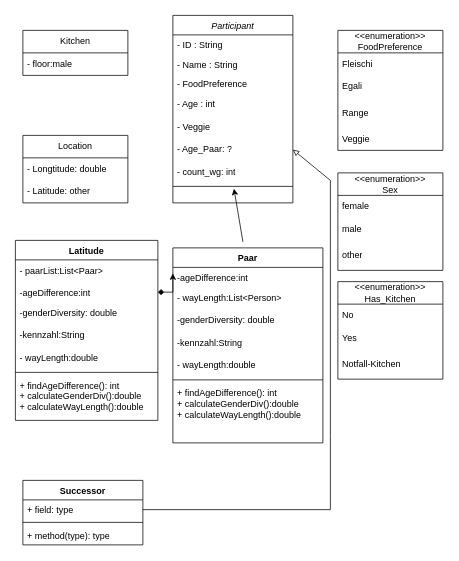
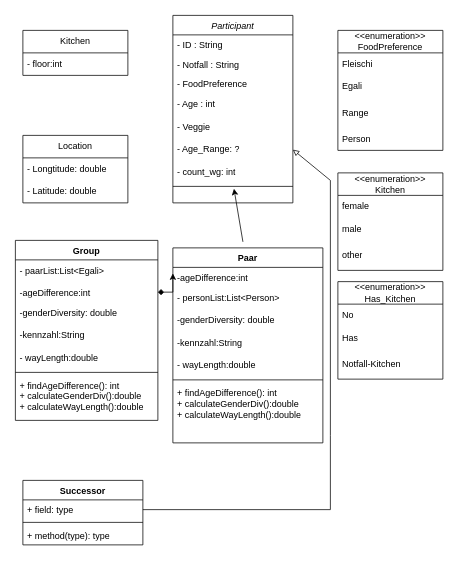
- <mxCell id="25" value="- floor:male" style="text;strokeColor=none;fillColor=none;align=left;verticalAlign=middle;spacingLeft=4;spacingRight=4;overflow=hidden;points=[[0,0.5],[1,0.5]];portConstraint=eastwest;rotatable=0;whiteSpace=wrap;html=1;" vertex="1" parent="24"><mxGeometry y="30" width="140" height="30" as="geometry" /></mxCell>
+ <mxCell id="25" value="- floor:int" style="text;strokeColor=none;fillColor=none;align=left;verticalAlign=middle;spacingLeft=4;spacingRight=4;overflow=hidden;points=[[0,0.5],[1,0.5]];portConstraint=eastwest;rotatable=0;whiteSpace=wrap;html=1;" vertex="1" parent="24"><mxGeometry y="30" width="140" height="30" as="geometry" /></mxCell>
- <mxCell id="4" value="- Name : String" style="text;align=left;verticalAlign=top;spacingLeft=4;spacingRight=4;overflow=hidden;rotatable=0;points=[[0,0.5],[1,0.5]];portConstraint=eastwest;rounded=0;shadow=0;html=0;" parent="2" vertex="1"><mxGeometry y="52" width="160" height="26" as="geometry" /></mxCell>
+ <mxCell id="4" value="- Notfall : String" style="text;align=left;verticalAlign=top;spacingLeft=4;spacingRight=4;overflow=hidden;rotatable=0;points=[[0,0.5],[1,0.5]];portConstraint=eastwest;rounded=0;shadow=0;html=0;" parent="2" vertex="1"><mxGeometry y="52" width="160" height="26" as="geometry" /></mxCell>
- <mxCell id="15" value="Veggie" style="text;strokeColor=none;fillColor=none;align=left;verticalAlign=middle;spacingLeft=4;spacingRight=4;overflow=hidden;points=[[0,0.5],[1,0.5]];portConstraint=eastwest;rotatable=0;whiteSpace=wrap;html=1;" vertex="1" parent="11"><mxGeometry y="130" width="140" height="30" as="geometry" /></mxCell>
+ <mxCell id="15" value="Person" style="text;strokeColor=none;fillColor=none;align=left;verticalAlign=middle;spacingLeft=4;spacingRight=4;overflow=hidden;points=[[0,0.5],[1,0.5]];portConstraint=eastwest;rotatable=0;whiteSpace=wrap;html=1;" vertex="1" parent="11"><mxGeometry y="130" width="140" height="30" as="geometry" /></mxCell>
- <mxCell id="8" value="- Age_Paar: ?" style="text;strokeColor=none;fillColor=none;align=left;verticalAlign=middle;spacingLeft=4;spacingRight=4;overflow=hidden;points=[[0,0.5],[1,0.5]];portConstraint=eastwest;rotatable=0;whiteSpace=wrap;html=1;" vertex="1" parent="2"><mxGeometry y="164" width="160" height="30" as="geometry" /></mxCell>
+ <mxCell id="8" value="- Age_Range: ?" style="text;strokeColor=none;fillColor=none;align=left;verticalAlign=middle;spacingLeft=4;spacingRight=4;overflow=hidden;points=[[0,0.5],[1,0.5]];portConstraint=eastwest;rotatable=0;whiteSpace=wrap;html=1;" vertex="1" parent="2"><mxGeometry y="164" width="160" height="30" as="geometry" /></mxCell>
- <mxCell id="16" value="&amp;lt;&amp;lt;enumeration&amp;gt;&amp;gt;&lt;br&gt;Sex" style="swimlane;fontStyle=0;childLayout=stackLayout;horizontal=1;startSize=30;horizontalStack=0;resizeParent=1;resizeParentMax=0;resizeLast=0;collapsible=1;marginBottom=0;whiteSpace=wrap;html=1;" vertex="1" parent="1"><mxGeometry x="450" y="230" width="140" height="130" as="geometry" /></mxCell>
+ <mxCell id="16" value="&amp;lt;&amp;lt;enumeration&amp;gt;&amp;gt;&lt;br&gt;Kitchen" style="swimlane;fontStyle=0;childLayout=stackLayout;horizontal=1;startSize=30;horizontalStack=0;resizeParent=1;resizeParentMax=0;resizeLast=0;collapsible=1;marginBottom=0;whiteSpace=wrap;html=1;" vertex="1" parent="1"><mxGeometry x="450" y="230" width="140" height="130" as="geometry" /></mxCell>
- <mxCell id="28" value="-&amp;nbsp;Latitude: other" style="text;strokeColor=none;fillColor=none;align=left;verticalAlign=middle;spacingLeft=4;spacingRight=4;overflow=hidden;points=[[0,0.5],[1,0.5]];portConstraint=eastwest;rotatable=0;whiteSpace=wrap;html=1;" vertex="1" parent="26"><mxGeometry y="60" width="140" height="30" as="geometry" /></mxCell>
+ <mxCell id="28" value="-&amp;nbsp;Latitude: double" style="text;strokeColor=none;fillColor=none;align=left;verticalAlign=middle;spacingLeft=4;spacingRight=4;overflow=hidden;points=[[0,0.5],[1,0.5]];portConstraint=eastwest;rotatable=0;whiteSpace=wrap;html=1;" vertex="1" parent="26"><mxGeometry y="60" width="140" height="30" as="geometry" /></mxCell>
- <mxCell id="30" value="Latitude" style="swimlane;fontStyle=1;align=center;verticalAlign=top;childLayout=stackLayout;horizontal=1;startSize=26;horizontalStack=0;resizeParent=1;resizeParentMax=0;resizeLast=0;collapsible=1;marginBottom=0;whiteSpace=wrap;html=1;" vertex="1" parent="1"><mxGeometry x="20" y="320" width="190" height="240" as="geometry" /></mxCell>
+ <mxCell id="30" value="Group" style="swimlane;fontStyle=1;align=center;verticalAlign=top;childLayout=stackLayout;horizontal=1;startSize=26;horizontalStack=0;resizeParent=1;resizeParentMax=0;resizeLast=0;collapsible=1;marginBottom=0;whiteSpace=wrap;html=1;" vertex="1" parent="1"><mxGeometry x="20" y="320" width="190" height="240" as="geometry" /></mxCell>
- <mxCell id="31" value="- paarList:List&amp;lt;Paar&amp;gt;" style="text;strokeColor=none;fillColor=none;align=left;verticalAlign=middle;spacingLeft=4;spacingRight=4;overflow=hidden;points=[[0,0.5],[1,0.5]];portConstraint=eastwest;rotatable=0;whiteSpace=wrap;html=1;" vertex="1" parent="30"><mxGeometry y="26" width="190" height="30" as="geometry" /></mxCell>
+ <mxCell id="31" value="- paarList:List&amp;lt;Egali&amp;gt;" style="text;strokeColor=none;fillColor=none;align=left;verticalAlign=middle;spacingLeft=4;spacingRight=4;overflow=hidden;points=[[0,0.5],[1,0.5]];portConstraint=eastwest;rotatable=0;whiteSpace=wrap;html=1;" vertex="1" parent="30"><mxGeometry y="26" width="190" height="30" as="geometry" /></mxCell>
- <mxCell id="41" value="- wayLength:List&amp;lt;Person&amp;gt;" style="text;strokeColor=none;fillColor=none;align=left;verticalAlign=middle;spacingLeft=4;spacingRight=4;overflow=hidden;points=[[0,0.5],[1,0.5]];portConstraint=eastwest;rotatable=0;whiteSpace=wrap;html=1;" vertex="1" parent="39"><mxGeometry y="52" width="200" height="30" as="geometry" /></mxCell>
+ <mxCell id="41" value="- personList:List&amp;lt;Person&amp;gt;" style="text;strokeColor=none;fillColor=none;align=left;verticalAlign=middle;spacingLeft=4;spacingRight=4;overflow=hidden;points=[[0,0.5],[1,0.5]];portConstraint=eastwest;rotatable=0;whiteSpace=wrap;html=1;" vertex="1" parent="39"><mxGeometry y="52" width="200" height="30" as="geometry" /></mxCell>
- <mxCell id="22" value="Yes" style="text;strokeColor=none;fillColor=none;align=left;verticalAlign=middle;spacingLeft=4;spacingRight=4;overflow=hidden;points=[[0,0.5],[1,0.5]];portConstraint=eastwest;rotatable=0;whiteSpace=wrap;html=1;" vertex="1" parent="20"><mxGeometry y="60" width="140" height="30" as="geometry" /></mxCell>
+ <mxCell id="22" value="Has" style="text;strokeColor=none;fillColor=none;align=left;verticalAlign=middle;spacingLeft=4;spacingRight=4;overflow=hidden;points=[[0,0.5],[1,0.5]];portConstraint=eastwest;rotatable=0;whiteSpace=wrap;html=1;" vertex="1" parent="20"><mxGeometry y="60" width="140" height="30" as="geometry" /></mxCell>
